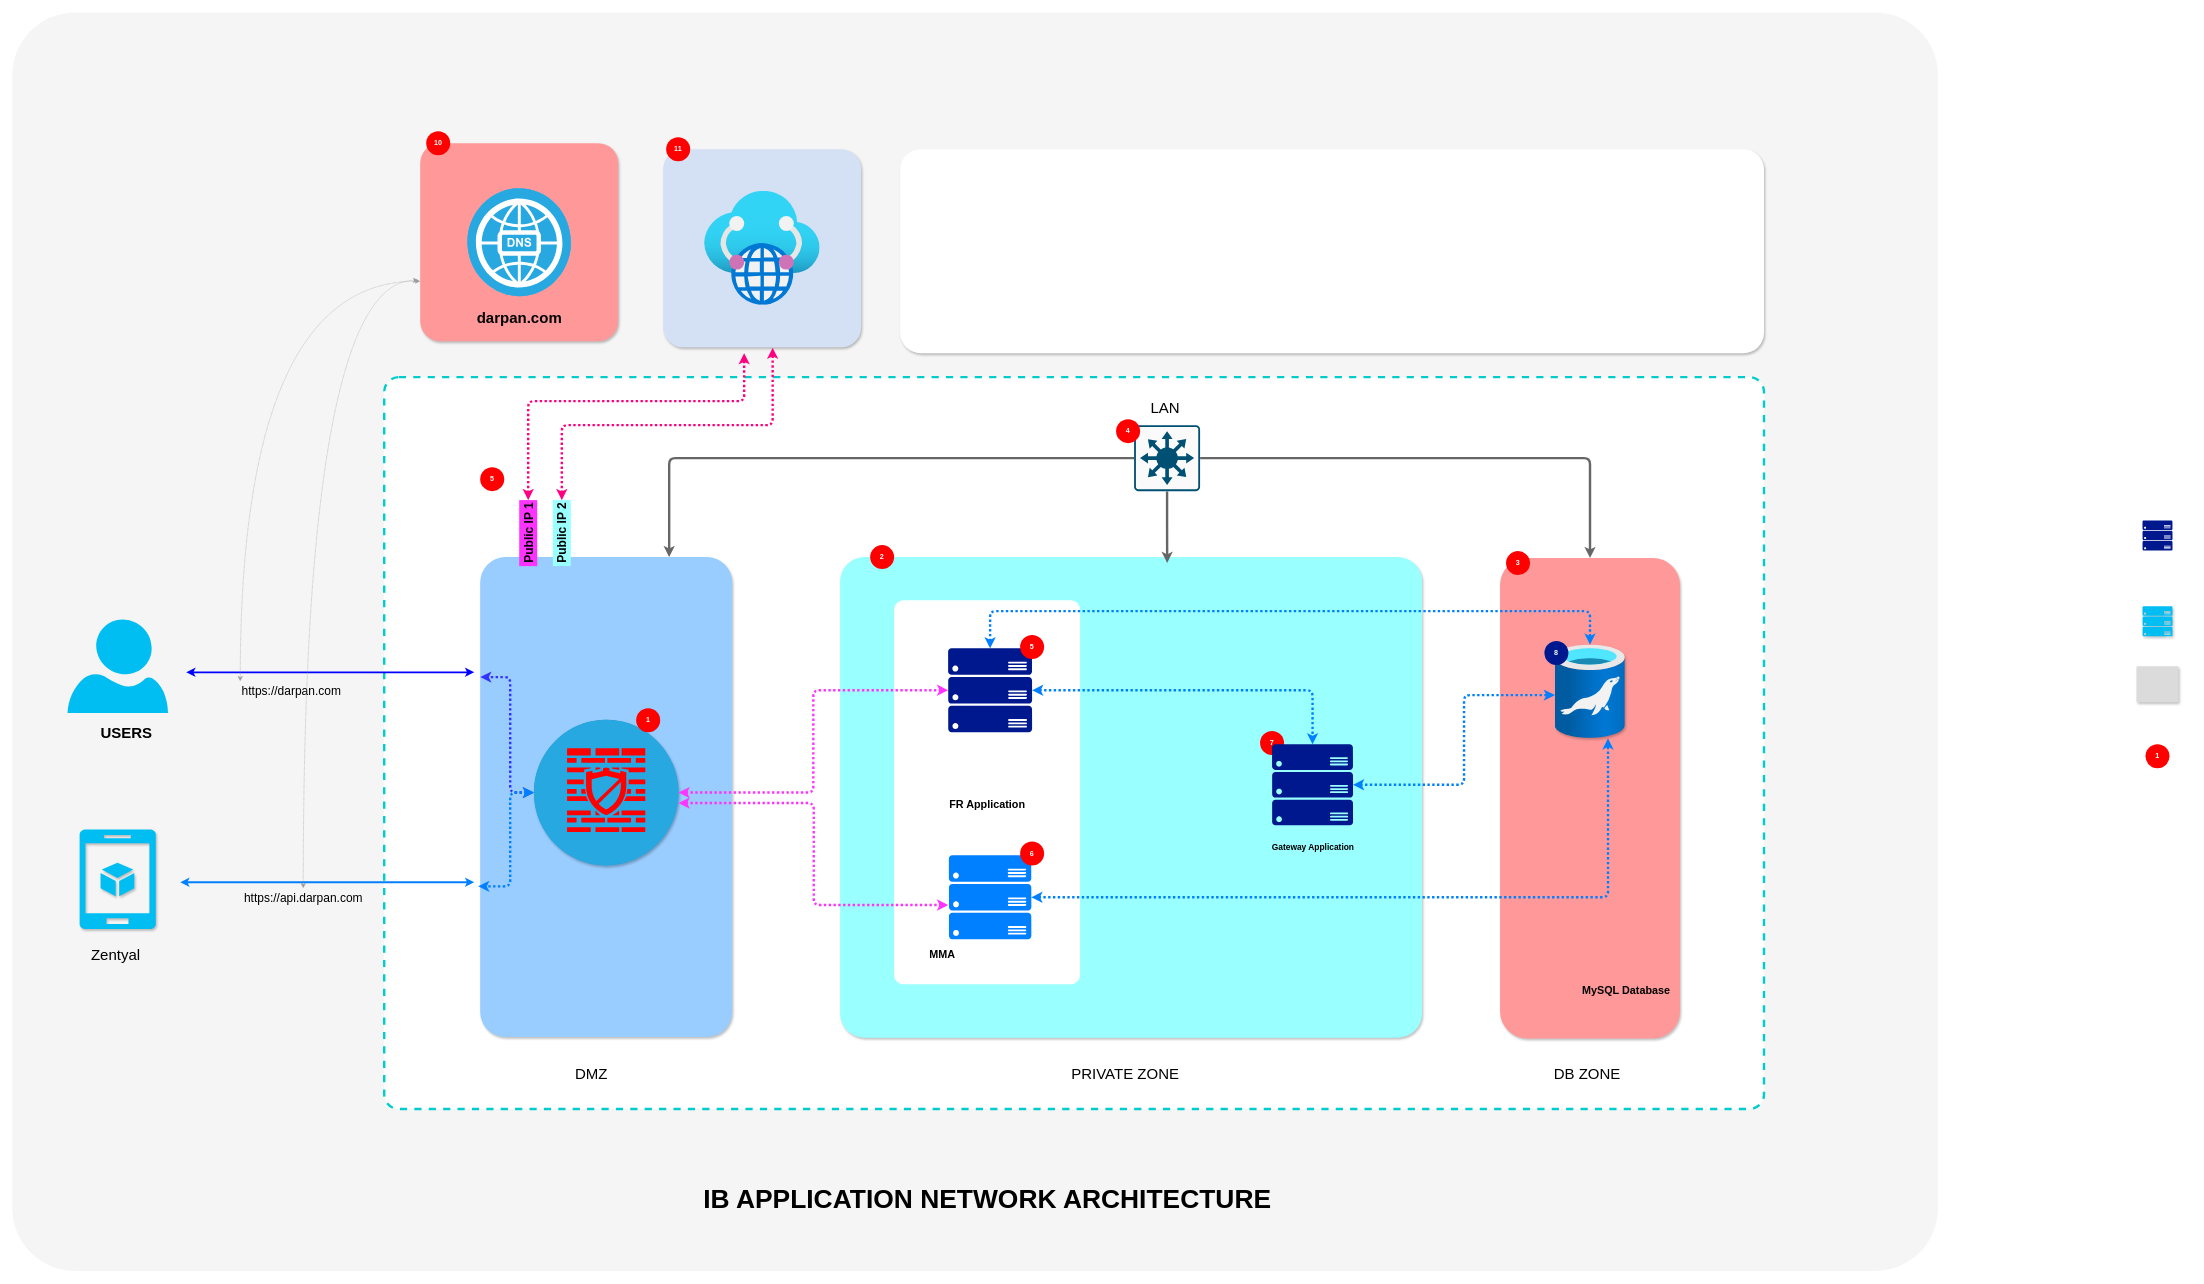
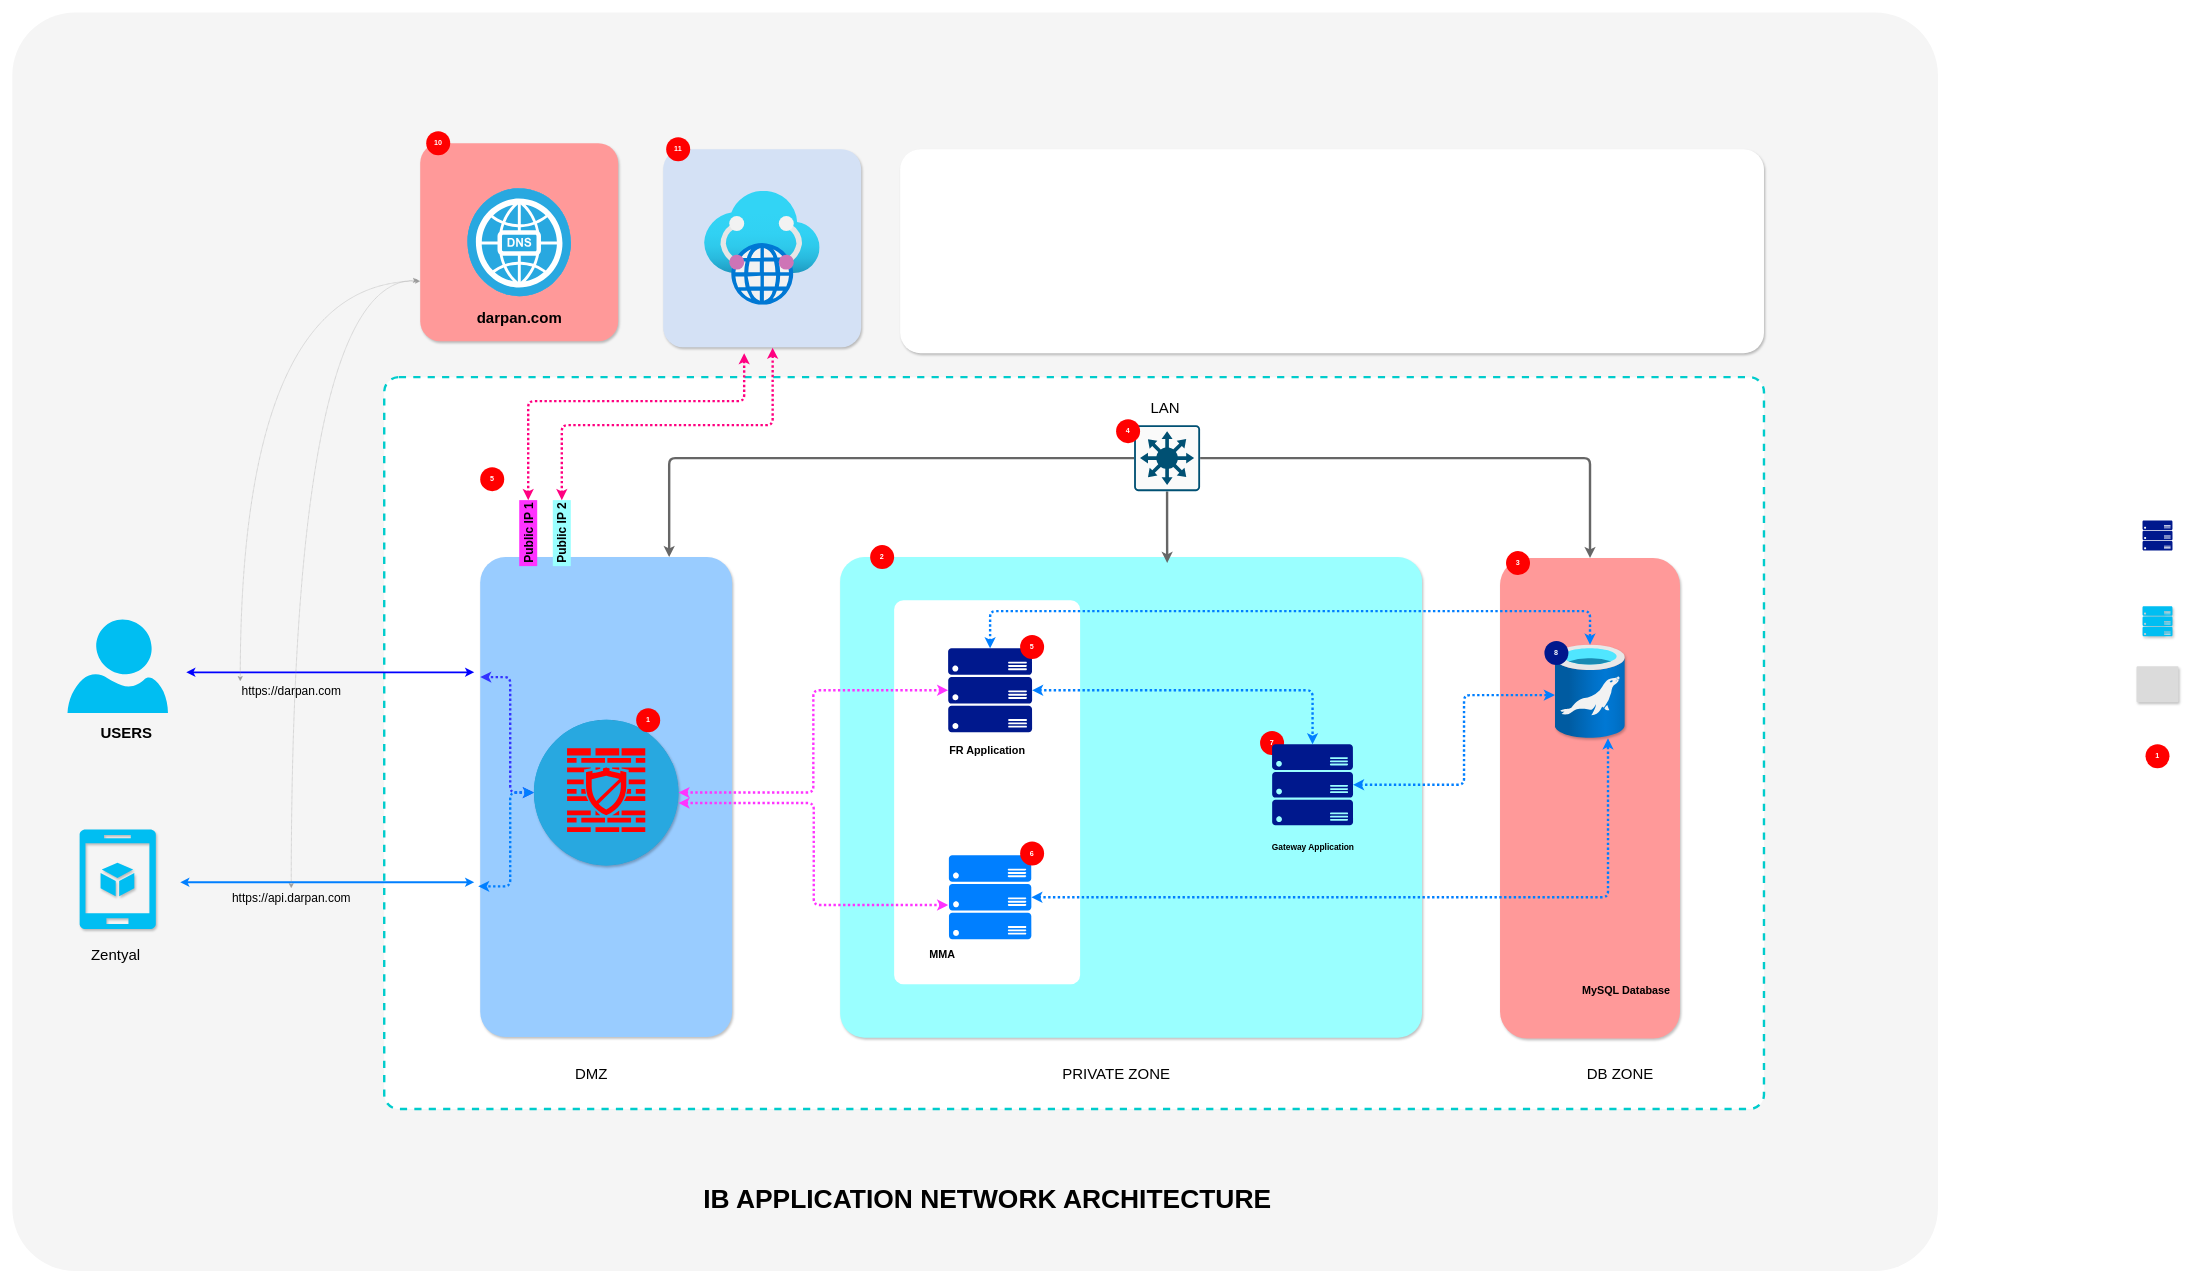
- <mxCell id="18" value="FR Application" style="text;html=1;align=center;verticalAlign=middle;resizable=0;points=[];autosize=1;fontSize=18;fontStyle=1" vertex="1" parent="1"><mxGeometry x="1575" y="1325" width="140" height="30" as="geometry" /></mxCell>
+ <mxCell id="18" value="FR Application" style="text;html=1;align=center;verticalAlign=middle;resizable=0;points=[];autosize=1;fontSize=18;fontStyle=1" vertex="1" parent="1"><mxGeometry x="1575" y="1235" width="140" height="30" as="geometry" /></mxCell>
- <mxCell id="45" value="https://api.darpan.com" style="text;html=1;align=center;verticalAlign=middle;resizable=0;points=[];autosize=1;fontSize=20;fontColor=#000000;" vertex="1" parent="1"><mxGeometry x="380" y="1480" width="250" height="30" as="geometry" /></mxCell>
+ <mxCell id="45" value="https://api.darpan.com" style="text;html=1;align=center;verticalAlign=middle;resizable=0;points=[];autosize=1;fontSize=20;fontColor=#000000;" vertex="1" parent="1"><mxGeometry x="360" y="1480" width="250" height="30" as="geometry" /></mxCell>
- <mxCell id="76" value="PRIVATE ZONE" style="text;html=1;align=center;verticalAlign=middle;resizable=0;points=[];autosize=1;fontSize=25;fontColor=#000000;" vertex="1" parent="1"><mxGeometry x="1785" y="1768" width="180" height="40" as="geometry" /></mxCell>
+ <mxCell id="76" value="PRIVATE ZONE" style="text;html=1;align=center;verticalAlign=middle;resizable=0;points=[];autosize=1;fontSize=25;fontColor=#000000;" vertex="1" parent="1"><mxGeometry x="1770" y="1768" width="180" height="40" as="geometry" /></mxCell>
- <mxCell id="77" value="DB ZONE" style="text;html=1;align=center;verticalAlign=middle;resizable=0;points=[];autosize=1;fontSize=25;fontColor=#000000;" vertex="1" parent="1"><mxGeometry x="2585" y="1768" width="120" height="40" as="geometry" /></mxCell>
+ <mxCell id="77" value="DB ZONE" style="text;html=1;align=center;verticalAlign=middle;resizable=0;points=[];autosize=1;fontSize=25;fontColor=#000000;" vertex="1" parent="1"><mxGeometry x="2640" y="1768" width="120" height="40" as="geometry" /></mxCell>
